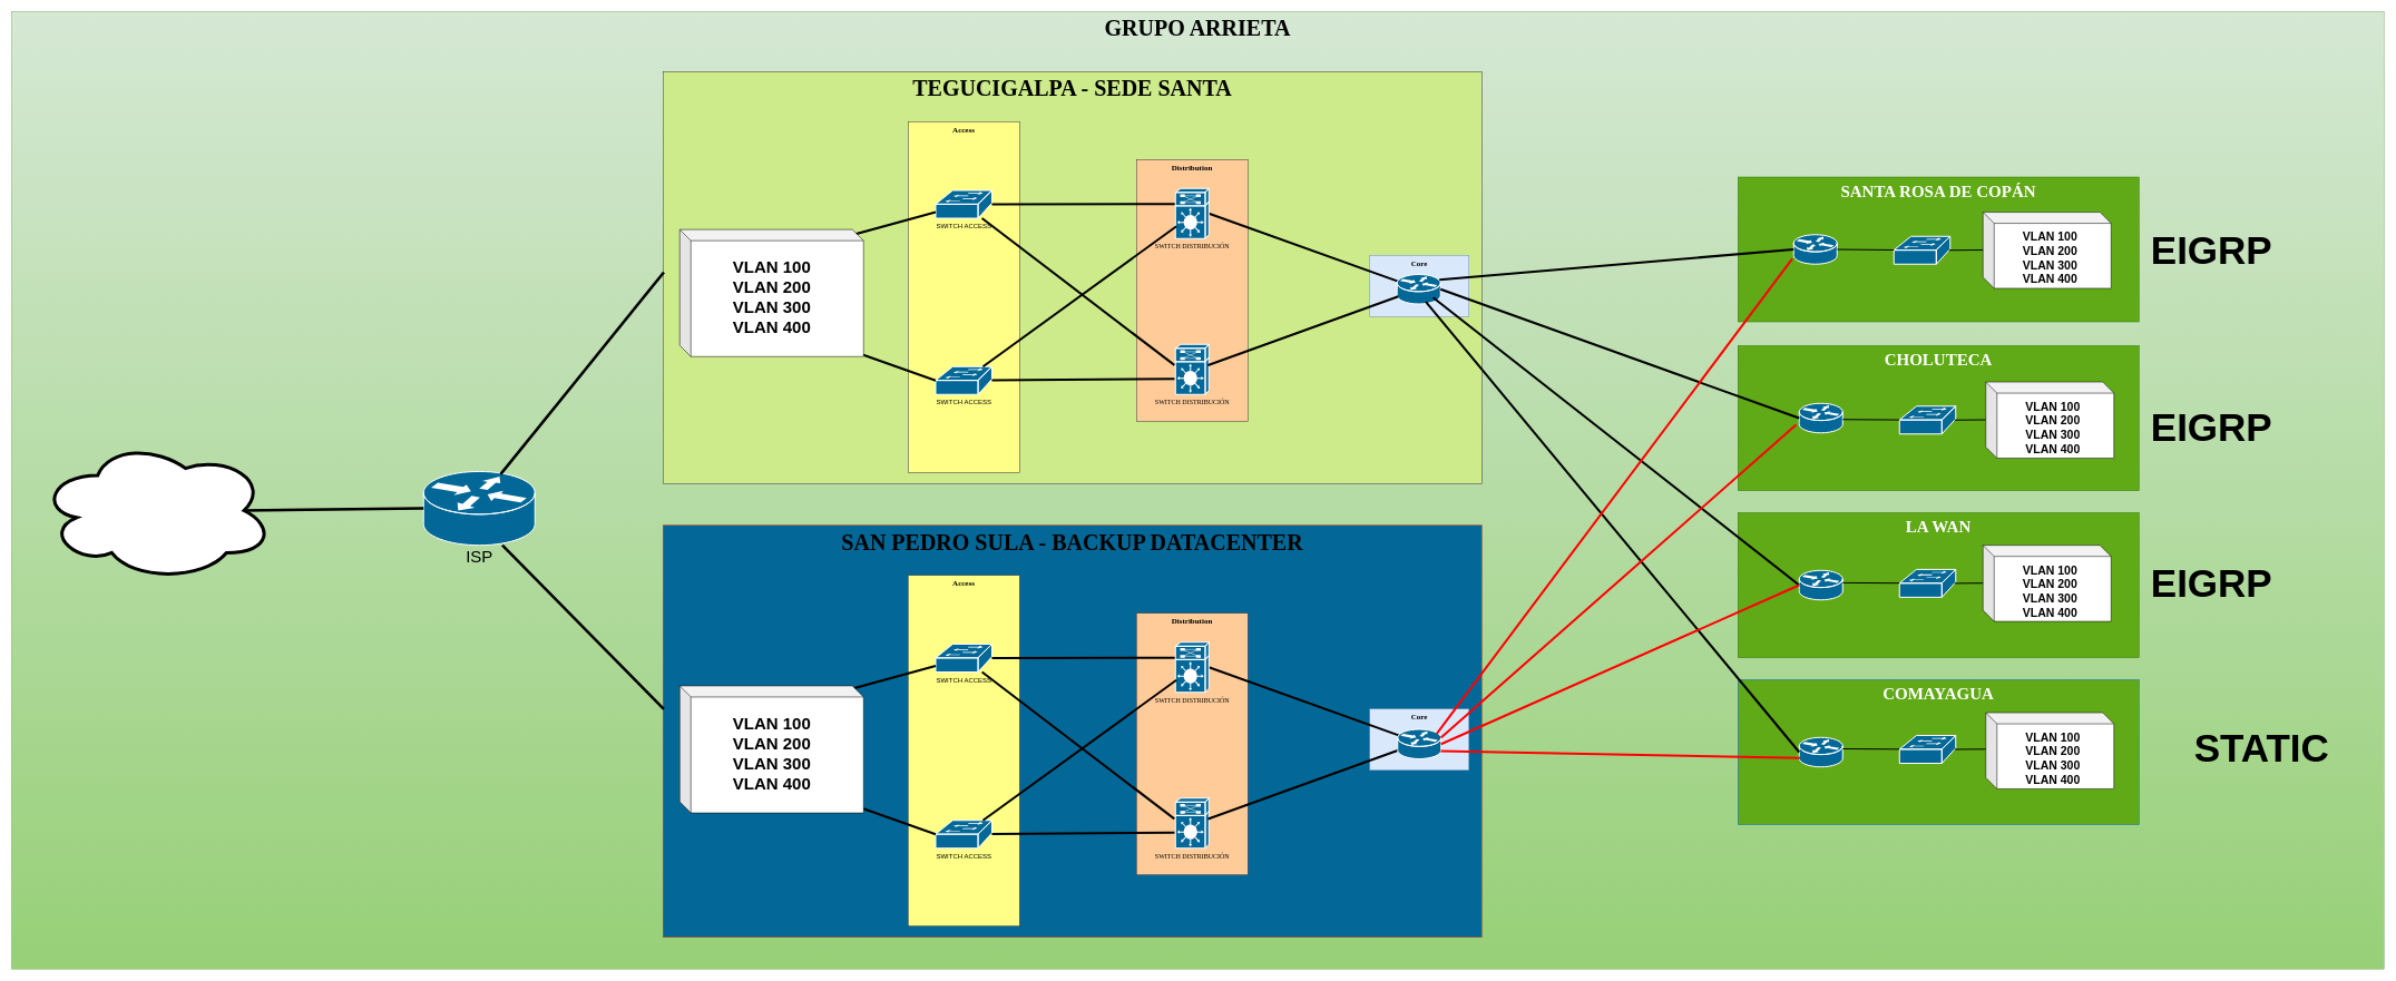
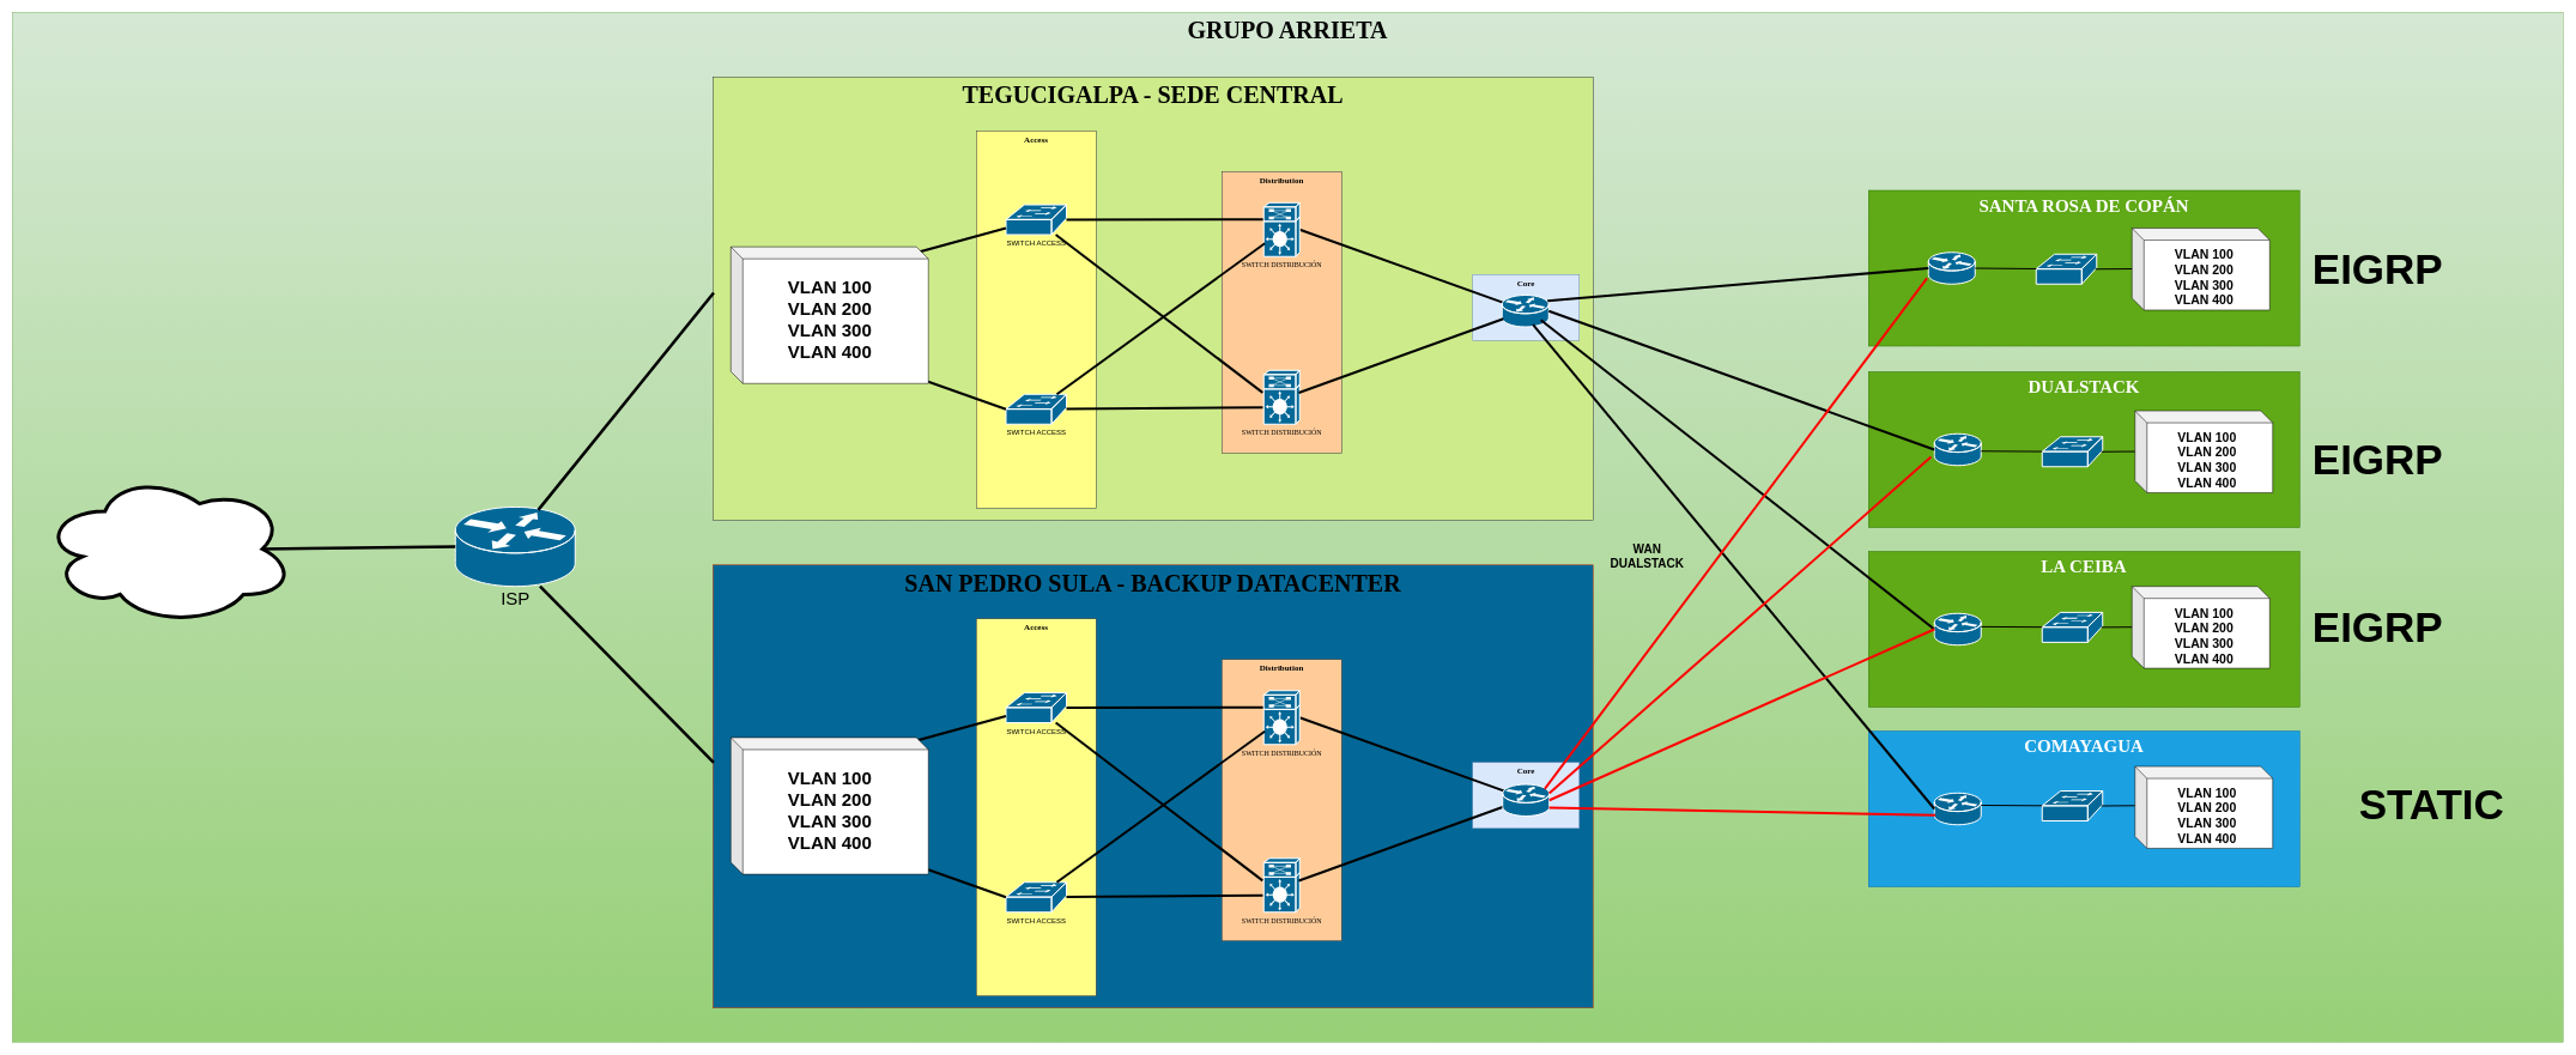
- <mxCell id="3" value="&lt;font style=&quot;font-size: 40px;&quot;&gt;TEGUCIGALPA - SEDE SANTA&lt;/font&gt;" style="whiteSpace=wrap;html=1;rounded=0;shadow=0;comic=0;strokeWidth=1;fontFamily=Verdana;fontSize=14;fillColor=#cdeb8b;strokeColor=#36393d;verticalAlign=top;fontStyle=1;" parent="1" vertex="1"><mxGeometry x="1190" y="128" width="1470" height="740" as="geometry" /></mxCell>
+ <mxCell id="3" value="&lt;font style=&quot;font-size: 40px;&quot;&gt;TEGUCIGALPA - SEDE CENTRAL&lt;/font&gt;" style="whiteSpace=wrap;html=1;rounded=0;shadow=0;comic=0;strokeWidth=1;fontFamily=Verdana;fontSize=14;fillColor=#cdeb8b;strokeColor=#36393d;verticalAlign=top;fontStyle=1;" parent="1" vertex="1"><mxGeometry x="1190" y="128" width="1470" height="740" as="geometry" /></mxCell>
- <mxCell id="22" value="&lt;font style=&quot;font-size: 30px;&quot;&gt;CHOLUTECA&lt;/font&gt;" style="whiteSpace=wrap;html=1;rounded=0;shadow=0;comic=0;strokeWidth=1;fontFamily=Verdana;fontSize=14;fillColor=#60a917;strokeColor=#2D7600;verticalAlign=top;fontStyle=1;fontColor=#ffffff;" parent="1" vertex="1"><mxGeometry x="3120" y="620.5" width="720" height="260" as="geometry" /></mxCell>
+ <mxCell id="22" value="&lt;font style=&quot;font-size: 30px;&quot;&gt;DUALSTACK&lt;/font&gt;" style="whiteSpace=wrap;html=1;rounded=0;shadow=0;comic=0;strokeWidth=1;fontFamily=Verdana;fontSize=14;fillColor=#60a917;strokeColor=#2D7600;verticalAlign=top;fontStyle=1;fontColor=#ffffff;" parent="1" vertex="1"><mxGeometry x="3120" y="620.5" width="720" height="260" as="geometry" /></mxCell>
+ <mxCell id="36" value="WAN &lt;br&gt;DUALSTACK" style="text;html=1;align=center;verticalAlign=middle;resizable=0;points=[];autosize=1;strokeColor=none;fillColor=none;fontSize=20;fontStyle=1" parent="1" vertex="1"><mxGeometry x="2680" y="898" width="140" height="60" as="geometry" /></mxCell>
- <mxCell id="24" value="&lt;font style=&quot;font-size: 30px;&quot;&gt;LA WAN&lt;/font&gt;" style="whiteSpace=wrap;html=1;rounded=0;shadow=0;comic=0;strokeWidth=1;fontFamily=Verdana;fontSize=14;fillColor=#60a917;strokeColor=#2D7600;verticalAlign=top;fontStyle=1;fontColor=#ffffff;" parent="1" vertex="1"><mxGeometry x="3120" y="920.5" width="720" height="260" as="geometry" /></mxCell>
+ <mxCell id="24" value="&lt;font style=&quot;font-size: 30px;&quot;&gt;LA CEIBA&lt;/font&gt;" style="whiteSpace=wrap;html=1;rounded=0;shadow=0;comic=0;strokeWidth=1;fontFamily=Verdana;fontSize=14;fillColor=#60a917;strokeColor=#2D7600;verticalAlign=top;fontStyle=1;fontColor=#ffffff;" parent="1" vertex="1"><mxGeometry x="3120" y="920.5" width="720" height="260" as="geometry" /></mxCell>
- <mxCell id="26" value="&lt;font style=&quot;font-size: 30px;&quot;&gt;COMAYAGUA&lt;/font&gt;" style="whiteSpace=wrap;html=1;rounded=0;shadow=0;comic=0;strokeWidth=1;fontFamily=Verdana;fontSize=14;fillColor=#60a917;strokeColor=#006EAF;verticalAlign=top;fontStyle=1;fontColor=#ffffff;" parent="1" vertex="1"><mxGeometry x="3120" y="1220.5" width="720" height="260" as="geometry" /></mxCell>
+ <mxCell id="26" value="&lt;font style=&quot;font-size: 30px;&quot;&gt;COMAYAGUA&lt;/font&gt;" style="whiteSpace=wrap;html=1;rounded=0;shadow=0;comic=0;strokeWidth=1;fontFamily=Verdana;fontSize=14;fillColor=#1ba1e2;strokeColor=#006EAF;verticalAlign=top;fontStyle=1;fontColor=#ffffff;" parent="1" vertex="1"><mxGeometry x="3120" y="1220.5" width="720" height="260" as="geometry" /></mxCell>
